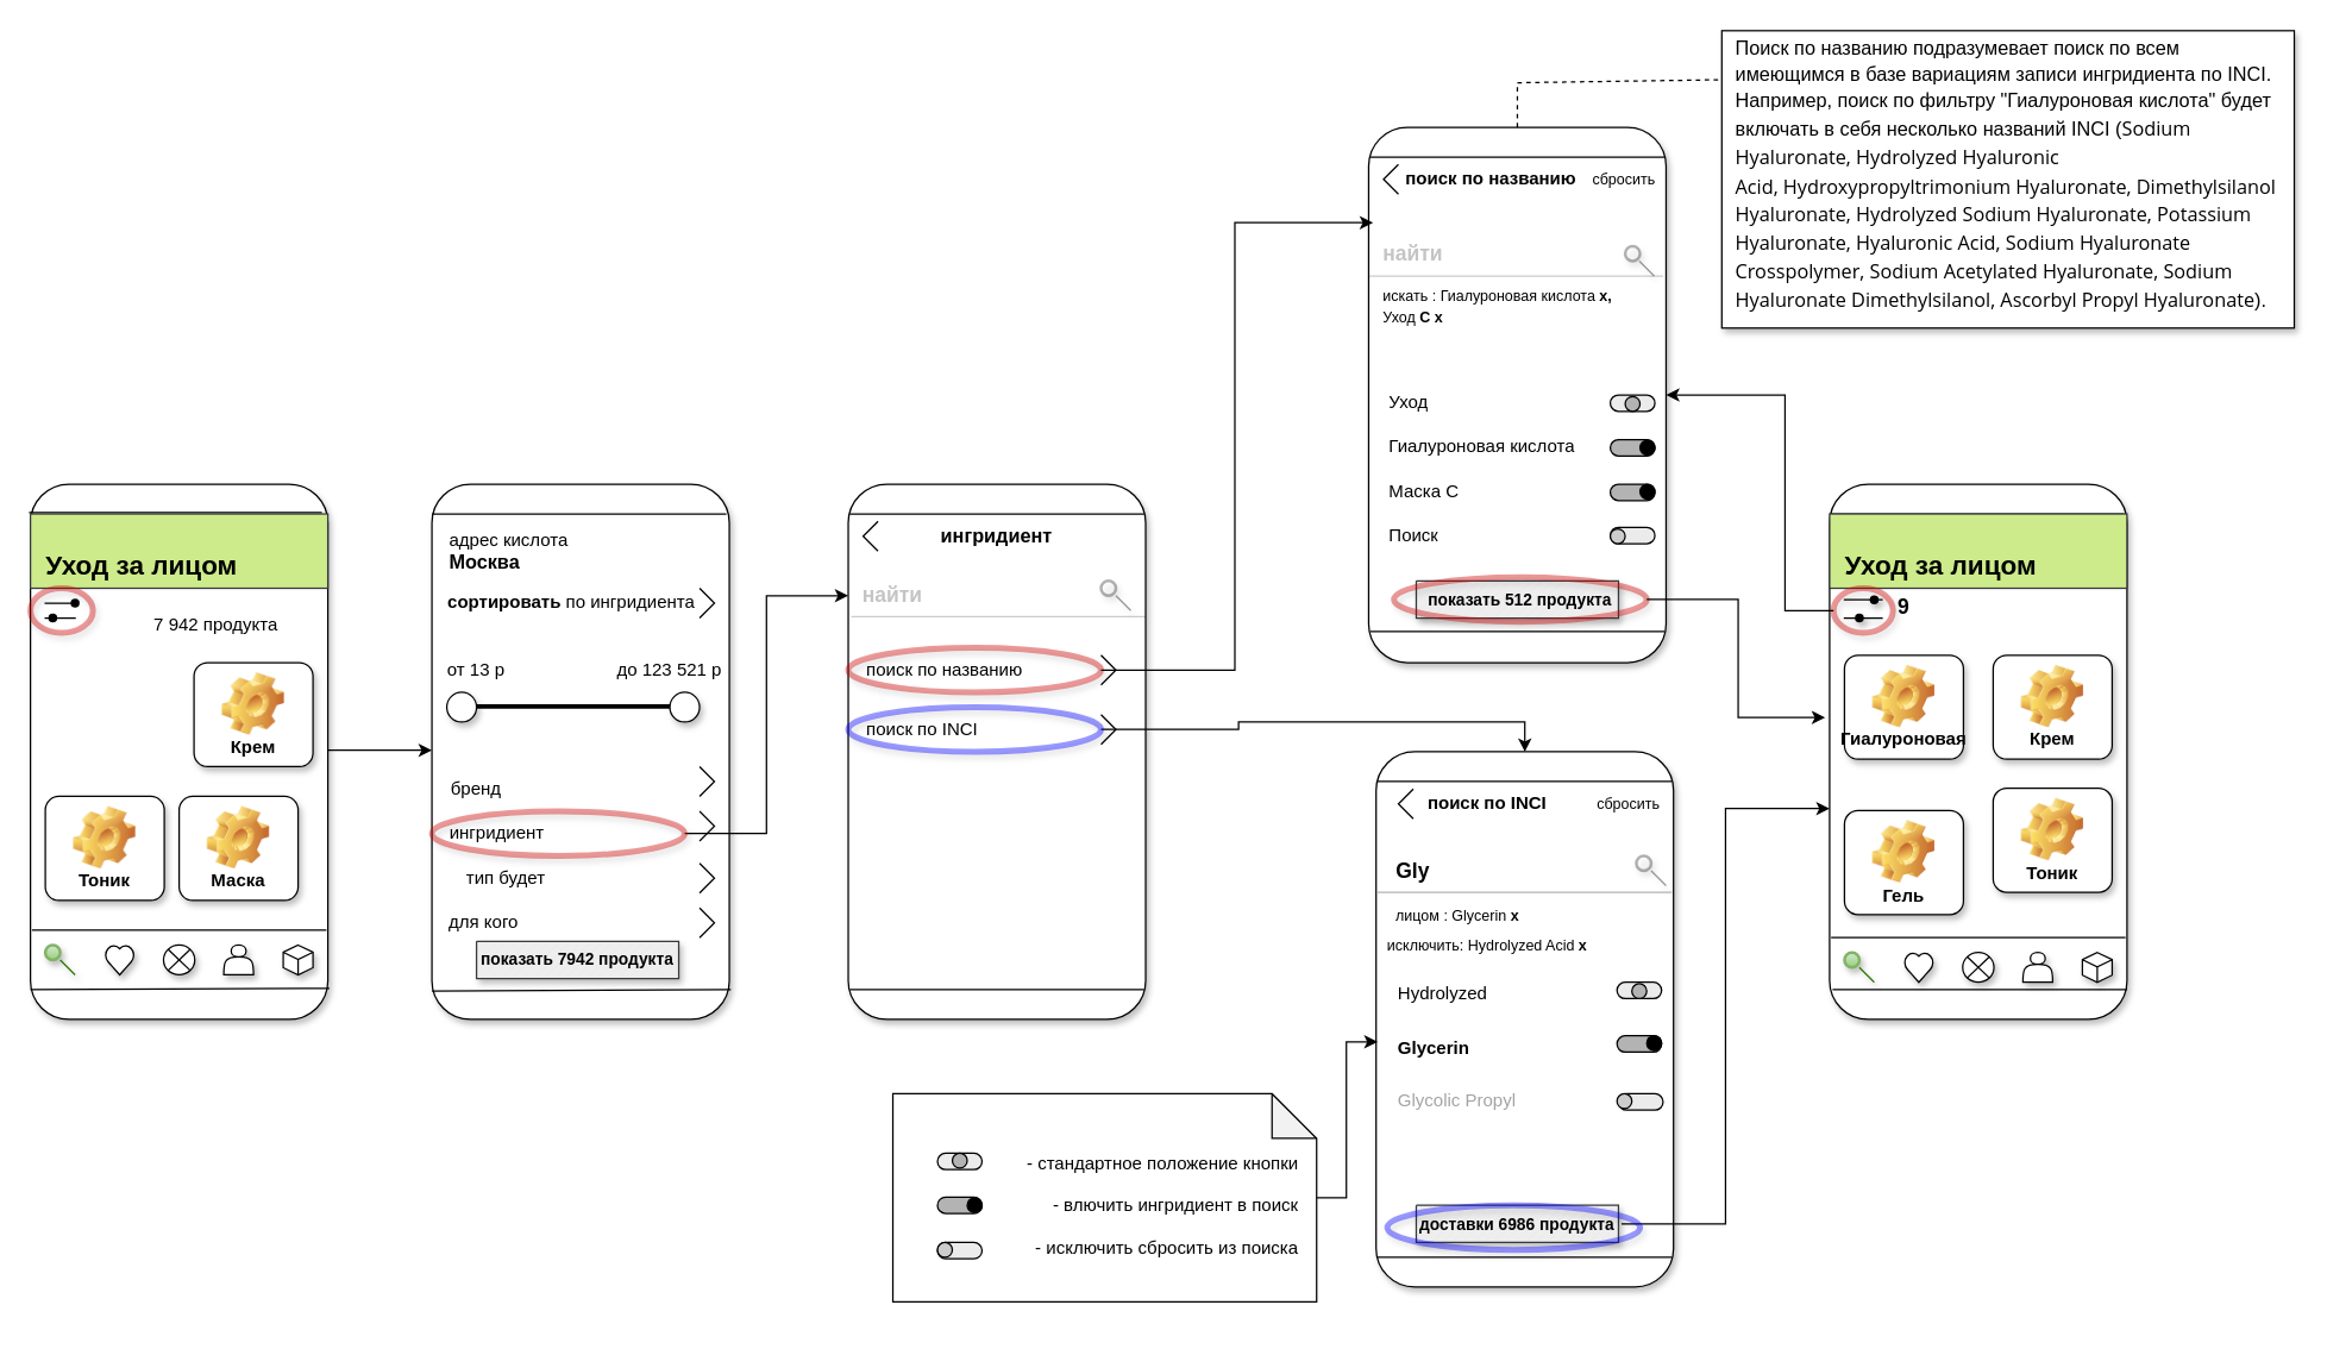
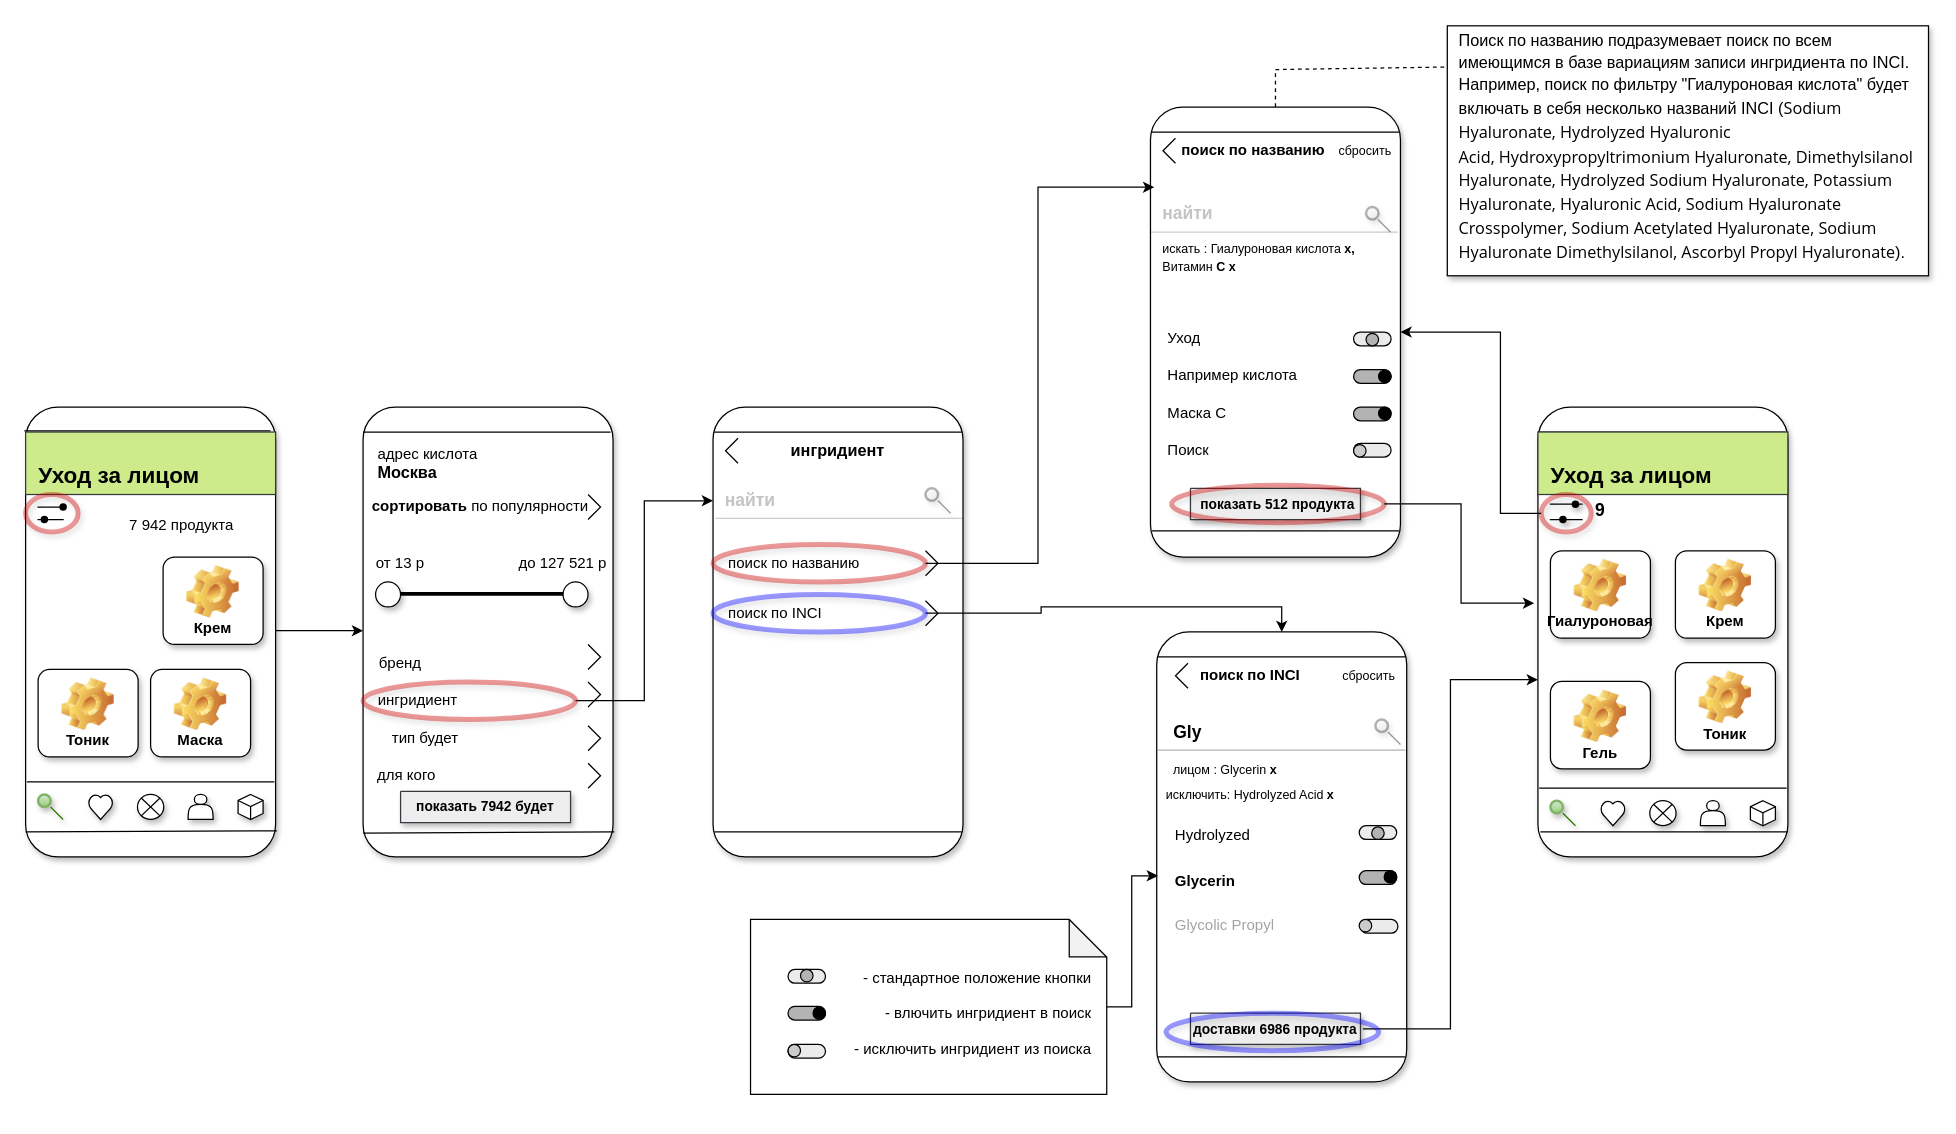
- <mxCell id="145" value="&lt;font style=&quot;font-size: 10px;&quot;&gt;искать : Гиалуроновая кислота&amp;nbsp;&lt;b&gt;x, &lt;/b&gt;Уход &lt;b&gt;С x&lt;/b&gt;&lt;/font&gt;" style="text;strokeColor=none;align=left;fillColor=none;html=1;verticalAlign=middle;whiteSpace=wrap;rounded=0;" vertex="1" parent="1"><mxGeometry x="927.5" y="190" width="180" height="30" as="geometry" /></mxCell>
+ <mxCell id="145" value="&lt;font style=&quot;font-size: 10px;&quot;&gt;искать : Гиалуроновая кислота&amp;nbsp;&lt;b&gt;x, &lt;/b&gt;Витамин &lt;b&gt;С x&lt;/b&gt;&lt;/font&gt;" style="text;strokeColor=none;align=left;fillColor=none;html=1;verticalAlign=middle;whiteSpace=wrap;rounded=0;" vertex="1" parent="1"><mxGeometry x="927.5" y="190" width="180" height="30" as="geometry" /></mxCell>
- <mxCell id="140" value="Гиалуроновая кислота" style="shape=partialRectangle;html=1;whiteSpace=wrap;connectable=0;strokeColor=inherit;overflow=hidden;fillColor=none;top=0;left=0;bottom=0;right=0;pointerEvents=1;fontSize=12;align=left;spacingLeft=5;rounded=1;shadow=1;verticalAlign=middle;arcSize=13;fontFamily=Helvetica;fontColor=default;labelBackgroundColor=none;" parent="139" vertex="1"><mxGeometry width="150" height="30" as="geometry"><mxRectangle width="150" height="30" as="alternateBounds" /></mxGeometry></mxCell>
+ <mxCell id="140" value="Например кислота" style="shape=partialRectangle;html=1;whiteSpace=wrap;connectable=0;strokeColor=inherit;overflow=hidden;fillColor=none;top=0;left=0;bottom=0;right=0;pointerEvents=1;fontSize=12;align=left;spacingLeft=5;rounded=1;shadow=1;verticalAlign=middle;arcSize=13;fontFamily=Helvetica;fontColor=default;labelBackgroundColor=none;" parent="139" vertex="1"><mxGeometry width="150" height="30" as="geometry"><mxRectangle width="150" height="30" as="alternateBounds" /></mxGeometry></mxCell>
- <mxCell id="27" value="&lt;font style=&quot;font-size: 12px;&quot;&gt;&lt;b&gt;&lt;font style=&quot;font-size: 12px;&quot;&gt;сортировать&lt;/font&gt;&lt;/b&gt; по ингридиента&lt;/font&gt;" style="text;strokeColor=none;align=center;fillColor=none;html=1;verticalAlign=middle;whiteSpace=wrap;rounded=0;fontFamily=Helvetica;fontSize=12;fontColor=default;labelBackgroundColor=none;" parent="1" vertex="1"><mxGeometry x="269" y="390" width="230" height="30" as="geometry" /></mxCell>
+ <mxCell id="27" value="&lt;font style=&quot;font-size: 12px;&quot;&gt;&lt;b&gt;&lt;font style=&quot;font-size: 12px;&quot;&gt;сортировать&lt;/font&gt;&lt;/b&gt; по популярности&lt;/font&gt;" style="text;strokeColor=none;align=center;fillColor=none;html=1;verticalAlign=middle;whiteSpace=wrap;rounded=0;fontFamily=Helvetica;fontSize=12;fontColor=default;labelBackgroundColor=none;" parent="1" vertex="1"><mxGeometry x="269" y="390" width="230" height="30" as="geometry" /></mxCell>
- <mxCell id="33" value="до 123 521 р" style="text;strokeColor=none;align=center;fillColor=none;html=1;verticalAlign=middle;whiteSpace=wrap;rounded=0;fontFamily=Helvetica;fontSize=12;fontColor=default;labelBackgroundColor=none;" parent="1" vertex="1"><mxGeometry x="410" y="435" width="80" height="30" as="geometry" /></mxCell>
+ <mxCell id="33" value="до 127 521 р" style="text;strokeColor=none;align=center;fillColor=none;html=1;verticalAlign=middle;whiteSpace=wrap;rounded=0;fontFamily=Helvetica;fontSize=12;fontColor=default;labelBackgroundColor=none;" parent="1" vertex="1"><mxGeometry x="410" y="435" width="80" height="30" as="geometry" /></mxCell>
- <mxCell id="39" value="&lt;font style=&quot;font-size: 11px;&quot;&gt;&lt;b&gt;показать 7942 продукта&lt;/b&gt;&lt;/font&gt;" style="text;strokeColor=none;align=center;fillColor=none;html=1;verticalAlign=middle;whiteSpace=wrap;rounded=0;fontFamily=Helvetica;fontSize=12;fontColor=default;labelBackgroundColor=none;strokeWidth=1;" parent="1" vertex="1"><mxGeometry x="318" y="630" width="140" height="30" as="geometry" /></mxCell>
+ <mxCell id="39" value="&lt;font style=&quot;font-size: 11px;&quot;&gt;&lt;b&gt;показать 7942 будет&lt;/b&gt;&lt;/font&gt;" style="text;strokeColor=none;align=center;fillColor=none;html=1;verticalAlign=middle;whiteSpace=wrap;rounded=0;fontFamily=Helvetica;fontSize=12;fontColor=default;labelBackgroundColor=none;strokeWidth=1;" parent="1" vertex="1"><mxGeometry x="318" y="630" width="140" height="30" as="geometry" /></mxCell>
- <mxCell id="157" value="&amp;nbsp;- стандартное положение кнопки&lt;div&gt;&lt;br&gt;&lt;/div&gt;&lt;div&gt;&amp;nbsp;- влючить ингридиент в поиск&lt;/div&gt;&lt;div&gt;&lt;br&gt;&lt;/div&gt;&lt;div&gt;- исключить сбросить из поиска&lt;/div&gt;" style="text;strokeColor=none;align=right;fillColor=none;html=1;verticalAlign=middle;whiteSpace=wrap;rounded=0;" vertex="1" parent="1"><mxGeometry x="640" y="735" width="235" height="150" as="geometry" /></mxCell>
+ <mxCell id="157" value="&amp;nbsp;- стандартное положение кнопки&lt;div&gt;&lt;br&gt;&lt;/div&gt;&lt;div&gt;&amp;nbsp;- влючить ингридиент в поиск&lt;/div&gt;&lt;div&gt;&lt;br&gt;&lt;/div&gt;&lt;div&gt;- исключить ингридиент из поиска&lt;/div&gt;" style="text;strokeColor=none;align=right;fillColor=none;html=1;verticalAlign=middle;whiteSpace=wrap;rounded=0;" vertex="1" parent="1"><mxGeometry x="640" y="735" width="235" height="150" as="geometry" /></mxCell>
